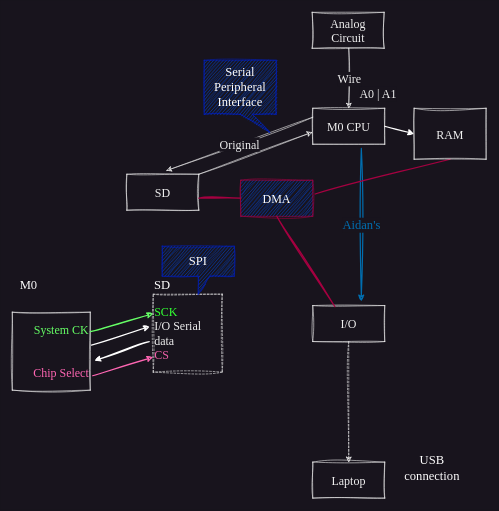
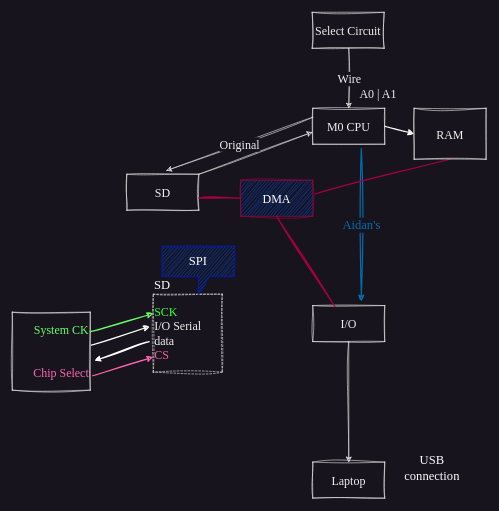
- <mxCell id="3" value="Analog Circuit" style="rounded=0;whiteSpace=wrap;html=1;hachureGap=4;fontFamily=Architects Daughter;fontSource=https%3A%2F%2Ffonts.googleapis.com%2Fcss%3Ffamily%3DArchitects%2BDaughter;fontSize=20;sketch=1;curveFitting=1;jiggle=2;fillColor=none;fontColor=#F0F0F0;strokeColor=#F0F0F0;" parent="1" vertex="1"><mxGeometry x="520" y="20" width="120" height="60" as="geometry" /></mxCell>
+ <mxCell id="3" value="Select Circuit" style="rounded=0;whiteSpace=wrap;html=1;hachureGap=4;fontFamily=Architects Daughter;fontSource=https%3A%2F%2Ffonts.googleapis.com%2Fcss%3Ffamily%3DArchitects%2BDaughter;fontSize=20;sketch=1;curveFitting=1;jiggle=2;fillColor=none;fontColor=#F0F0F0;strokeColor=#F0F0F0;" parent="1" vertex="1"><mxGeometry x="520" y="20" width="120" height="60" as="geometry" /></mxCell>
- <mxCell id="30" value="Serial Peripheral Interface" style="shape=callout;whiteSpace=wrap;html=1;perimeter=calloutPerimeter;hachureGap=4;fontFamily=Architects Daughter;fontSource=https%3A%2F%2Ffonts.googleapis.com%2Fcss%3Ffamily%3DArchitects%2BDaughter;fontSize=21;fontColor=#ffffff;position2=0.91;fillColor=#0050ef;strokeColor=#001DBC;rounded=0;sketch=1;curveFitting=1;jiggle=2;" parent="1" vertex="1"><mxGeometry x="340" y="100" width="120" height="120" as="geometry" /></mxCell>
- <mxCell id="23" value="&lt;font color=&quot;#ffffff&quot;&gt;M0&amp;nbsp;&lt;/font&gt;" style="text;html=1;strokeColor=none;fillColor=none;align=center;verticalAlign=middle;whiteSpace=wrap;rounded=0;hachureGap=4;fontFamily=Architects Daughter;fontSource=https%3A%2F%2Ffonts.googleapis.com%2Fcss%3Ffamily%3DArchitects%2BDaughter;fontSize=21;fontColor=#FF66B3;sketch=1;curveFitting=1;jiggle=2;" parent="1" vertex="1"><mxGeometry x="20" y="460" width="60" height="30" as="geometry" /></mxCell>
- <mxCell id="12" value="" style="endArrow=classic;html=1;hachureGap=4;strokeWidth=1;fontFamily=Architects Daughter;fontSource=https%3A%2F%2Ffonts.googleapis.com%2Fcss%3Ffamily%3DArchitects%2BDaughter;fontSize=16;exitX=0.5;exitY=1;exitDx=0;exitDy=0;entryX=0.5;entryY=0;entryDx=0;entryDy=0;rounded=0;sketch=1;curveFitting=1;jiggle=2;strokeColor=#F0F0F0;dashed=1;" parent="1" source="10" target="2" edge="1"><mxGeometry width="50" height="50" relative="1" as="geometry"><mxPoint x="521" y="460" as="sourcePoint" /><mxPoint x="571" y="410" as="targetPoint" /></mxGeometry></mxCell>
+ <mxCell id="12" value="" style="endArrow=classic;html=1;hachureGap=4;strokeWidth=1;fontFamily=Architects Daughter;fontSource=https%3A%2F%2Ffonts.googleapis.com%2Fcss%3Ffamily%3DArchitects%2BDaughter;fontSize=16;exitX=0.5;exitY=1;exitDx=0;exitDy=0;entryX=0.5;entryY=0;entryDx=0;entryDy=0;rounded=0;sketch=1;curveFitting=1;jiggle=2;strokeColor=#F0F0F0;" parent="1" source="10" target="2" edge="1"><mxGeometry width="50" height="50" relative="1" as="geometry"><mxPoint x="521" y="460" as="sourcePoint" /><mxPoint x="571" y="410" as="targetPoint" /></mxGeometry></mxCell>
